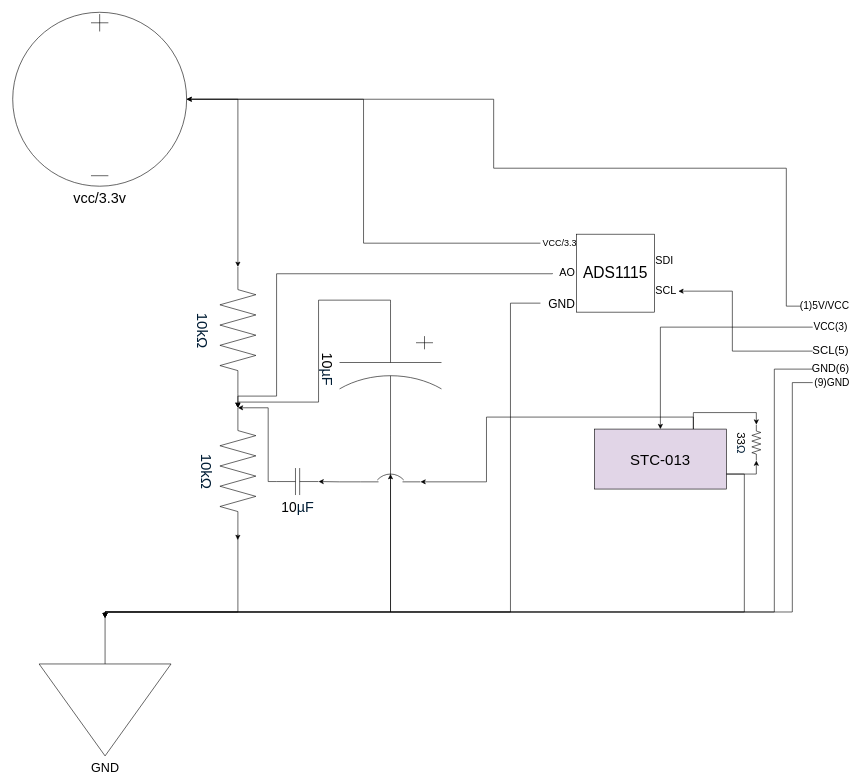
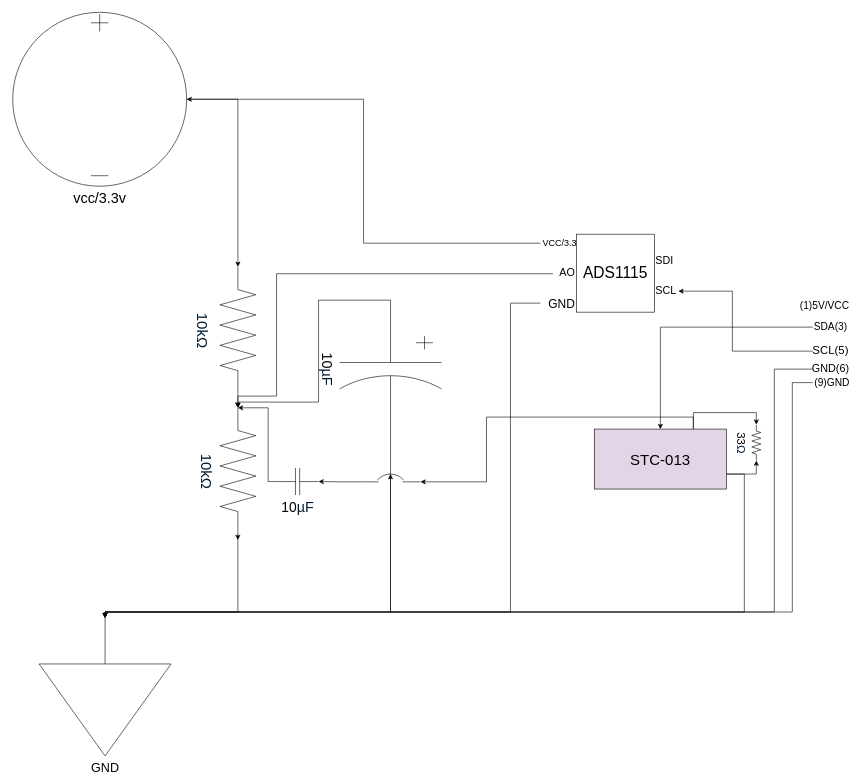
- <mxCell id="17" style="edgeStyle=orthogonalEdgeStyle;rounded=0;orthogonalLoop=1;jettySize=auto;html=1;exitX=0;exitY=0.5;exitDx=0;exitDy=0;entryX=1;entryY=0.5;entryDx=0;entryDy=0;entryPerimeter=0;" parent="1" source="16" target="2" edge="1"><mxGeometry relative="1" as="geometry"><Array as="points"><mxPoint x="1310" y="510" /><mxPoint x="1310" y="280" /><mxPoint x="822" y="280" /><mxPoint x="822" y="165" /></Array></mxGeometry></mxCell>
- <mxCell id="31" value="&lt;font style=&quot;font-size: 17px;&quot;&gt;VCC(3)&lt;/font&gt;" style="text;html=1;align=center;verticalAlign=middle;whiteSpace=wrap;rounded=0;" vertex="1" parent="1"><mxGeometry x="1354" y="530" width="60" height="30" as="geometry" /></mxCell>
+ <mxCell id="31" value="&lt;font style=&quot;font-size: 17px;&quot;&gt;SDA(3)&lt;/font&gt;" style="text;html=1;align=center;verticalAlign=middle;whiteSpace=wrap;rounded=0;" vertex="1" parent="1"><mxGeometry x="1354" y="530" width="60" height="30" as="geometry" /></mxCell>
